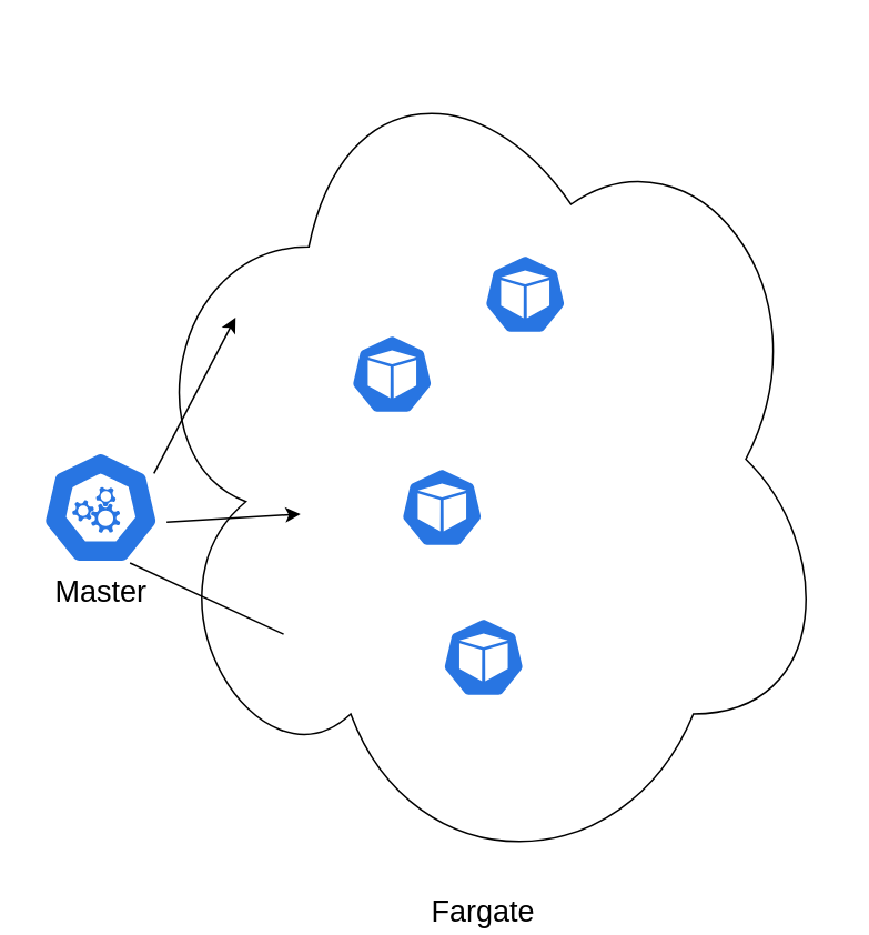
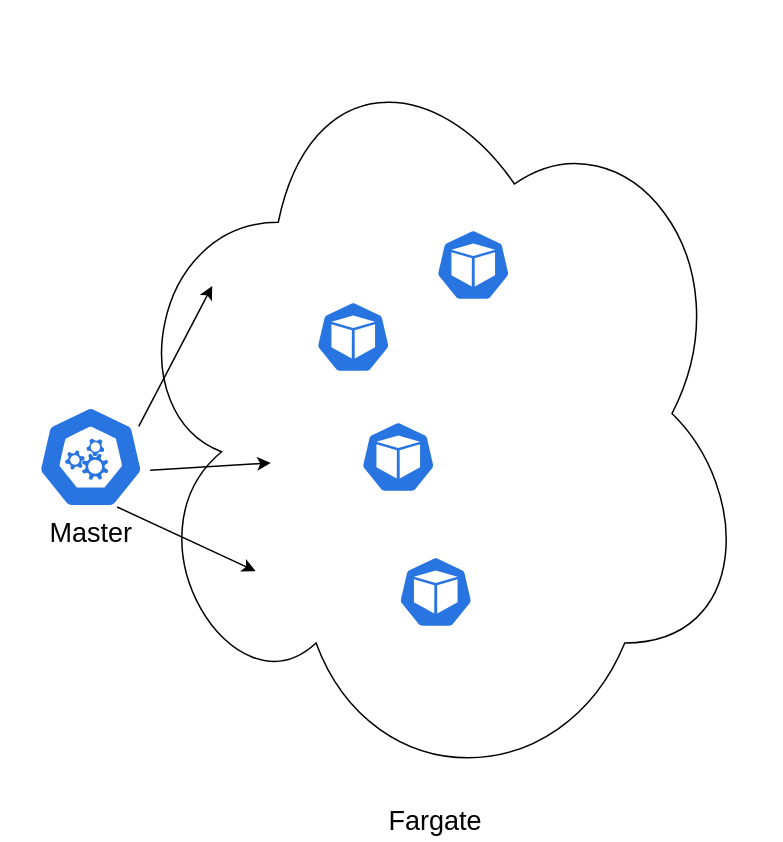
- <mxCell id="10" value="" style="endArrow=none;html=1;exitX=0.72;exitY=0.99;exitDx=0;exitDy=0;exitPerimeter=0;entryX=0.214;entryY=0.706;entryDx=0;entryDy=0;entryPerimeter=0;" parent="1" source="3" target="2" edge="1"><mxGeometry width="50" height="50" relative="1" as="geometry"><mxPoint x="390" y="460" as="sourcePoint" /><mxPoint x="78" y="480" as="targetPoint" /></mxGeometry></mxCell>
+ <mxCell id="10" value="" style="endArrow=classic;html=1;exitX=0.72;exitY=0.99;exitDx=0;exitDy=0;exitPerimeter=0;entryX=0.214;entryY=0.706;entryDx=0;entryDy=0;entryPerimeter=0;" parent="1" source="3" target="2" edge="1"><mxGeometry width="50" height="50" relative="1" as="geometry"><mxPoint x="390" y="460" as="sourcePoint" /><mxPoint x="78" y="480" as="targetPoint" /></mxGeometry></mxCell>
